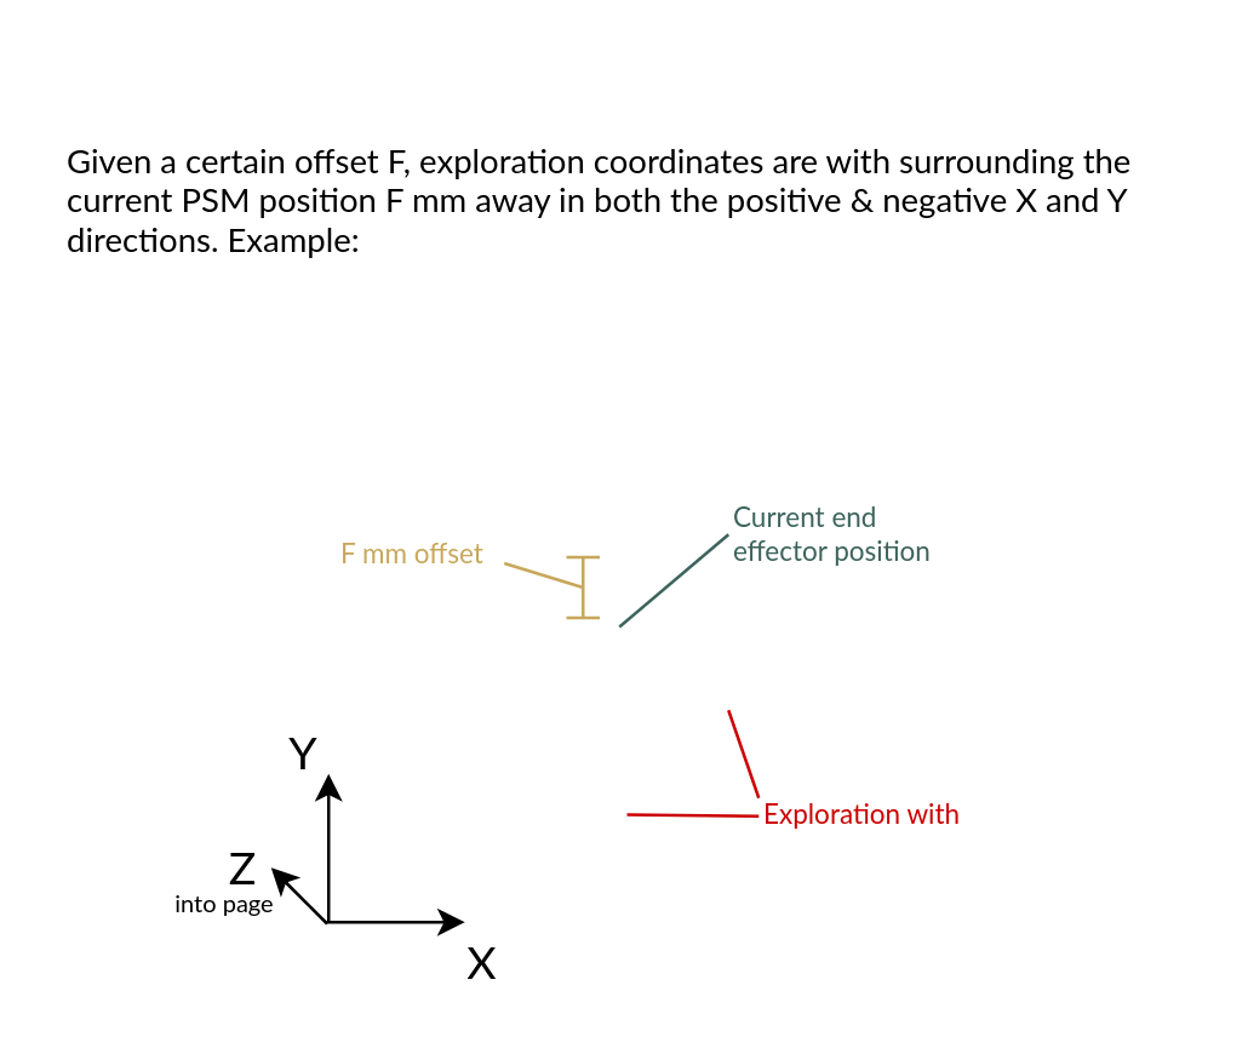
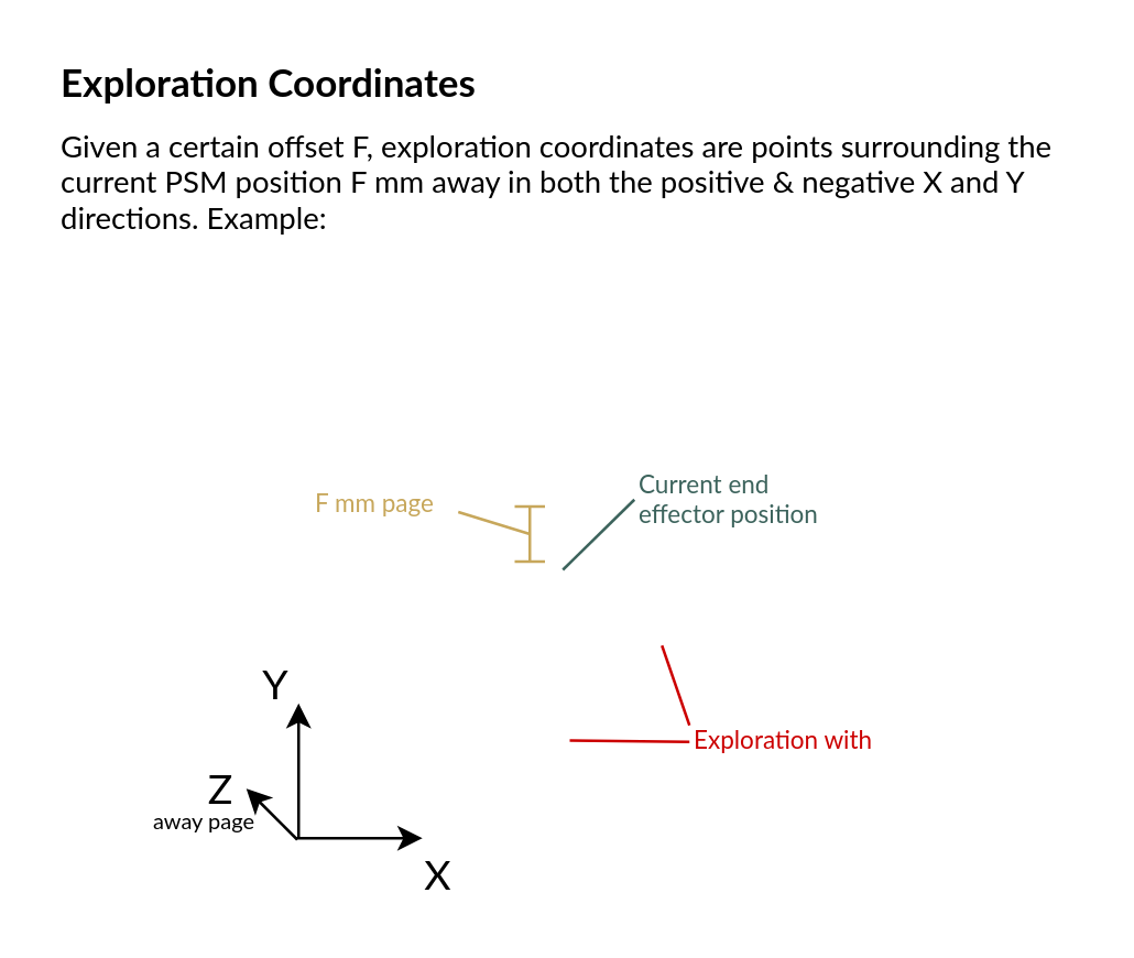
+ <mxCell id="20" value="Exploration Coordinates" style="text;html=1;strokeColor=none;fillColor=none;align=left;verticalAlign=middle;whiteSpace=wrap;rounded=0;fontFamily=Lato;fontSource=https%3A%2F%2Ffonts.googleapis.com%2Fcss%3Ffamily%3DLato;fontStyle=1;fontSize=14;" vertex="1" parent="1"><mxGeometry x="20" y="20" width="167" height="20" as="geometry" /></mxCell>
- <mxCell id="19" value="Given a certain offset F, exploration coordinates are with surrounding the current PSM position F mm away in both the positive &amp;amp; negative X and Y directions. Example:" style="text;html=1;strokeColor=none;fillColor=none;align=left;verticalAlign=middle;whiteSpace=wrap;rounded=0;fontSize=11;fontFamily=Lato;fontSource=https%3A%2F%2Ffonts.googleapis.com%2Fcss%3Ffamily%3DLato;" vertex="1" parent="1"><mxGeometry x="20" y="45" width="370" height="40" as="geometry" /></mxCell>
+ <mxCell id="19" value="Given a certain offset F, exploration coordinates are points surrounding the current PSM position F mm away in both the positive &amp;amp; negative X and Y directions. Example:" style="text;html=1;strokeColor=none;fillColor=none;align=left;verticalAlign=middle;whiteSpace=wrap;rounded=0;fontSize=11;fontFamily=Lato;fontSource=https%3A%2F%2Ffonts.googleapis.com%2Fcss%3Ffamily%3DLato;" vertex="1" parent="1"><mxGeometry x="20" y="45" width="370" height="40" as="geometry" /></mxCell>
- <mxCell id="7" value="Current end effector position" style="text;html=1;strokeColor=none;fillColor=none;align=left;verticalAlign=middle;whiteSpace=wrap;rounded=0;fontSize=9;fontColor=#3C635C;fontFamily=Lato;fontSource=https%3A%2F%2Ffonts.googleapis.com%2Fcss%3Ffamily%3DLato;" vertex="1" parent="1"><mxGeometry x="240" y="164" width="80" height="24" as="geometry" /></mxCell>
+ <mxCell id="7" value="Current end effector position" style="text;html=1;strokeColor=none;fillColor=none;align=left;verticalAlign=middle;whiteSpace=wrap;rounded=0;fontSize=9;fontColor=#3C635C;fontFamily=Lato;fontSource=https%3A%2F%2Ffonts.googleapis.com%2Fcss%3Ffamily%3DLato;" vertex="1" parent="1"><mxGeometry x="230" y="169" width="80" height="24" as="geometry" /></mxCell>
- <mxCell id="17" value="F mm offset" style="text;html=1;strokeColor=none;fillColor=none;align=center;verticalAlign=middle;whiteSpace=wrap;rounded=0;fontSize=9;fontColor=#C7A75B;fontFamily=Lato;fontSource=https%3A%2F%2Ffonts.googleapis.com%2Fcss%3Ffamily%3DLato;" vertex="1" parent="1"><mxGeometry x="106" y="178" width="60" height="10" as="geometry" /></mxCell>
+ <mxCell id="17" value="F mm page" style="text;html=1;strokeColor=none;fillColor=none;align=center;verticalAlign=middle;whiteSpace=wrap;rounded=0;fontSize=9;fontColor=#C7A75B;fontFamily=Lato;fontSource=https%3A%2F%2Ffonts.googleapis.com%2Fcss%3Ffamily%3DLato;" vertex="1" parent="1"><mxGeometry x="106" y="178" width="60" height="10" as="geometry" /></mxCell>
- <mxCell id="23" value="into page" style="text;html=1;strokeColor=none;fillColor=none;align=center;verticalAlign=middle;whiteSpace=wrap;rounded=0;fontFamily=Lato;fontSource=https%3A%2F%2Ffonts.googleapis.com%2Fcss%3Ffamily%3DLato;fontSize=8;" vertex="1" parent="1"><mxGeometry x="54" y="293.5" width="40" height="9.5" as="geometry" /></mxCell>
+ <mxCell id="23" value="away page" style="text;html=1;strokeColor=none;fillColor=none;align=center;verticalAlign=middle;whiteSpace=wrap;rounded=0;fontFamily=Lato;fontSource=https%3A%2F%2Ffonts.googleapis.com%2Fcss%3Ffamily%3DLato;fontSize=8;" vertex="1" parent="1"><mxGeometry x="54" y="293.5" width="40" height="9.5" as="geometry" /></mxCell>
